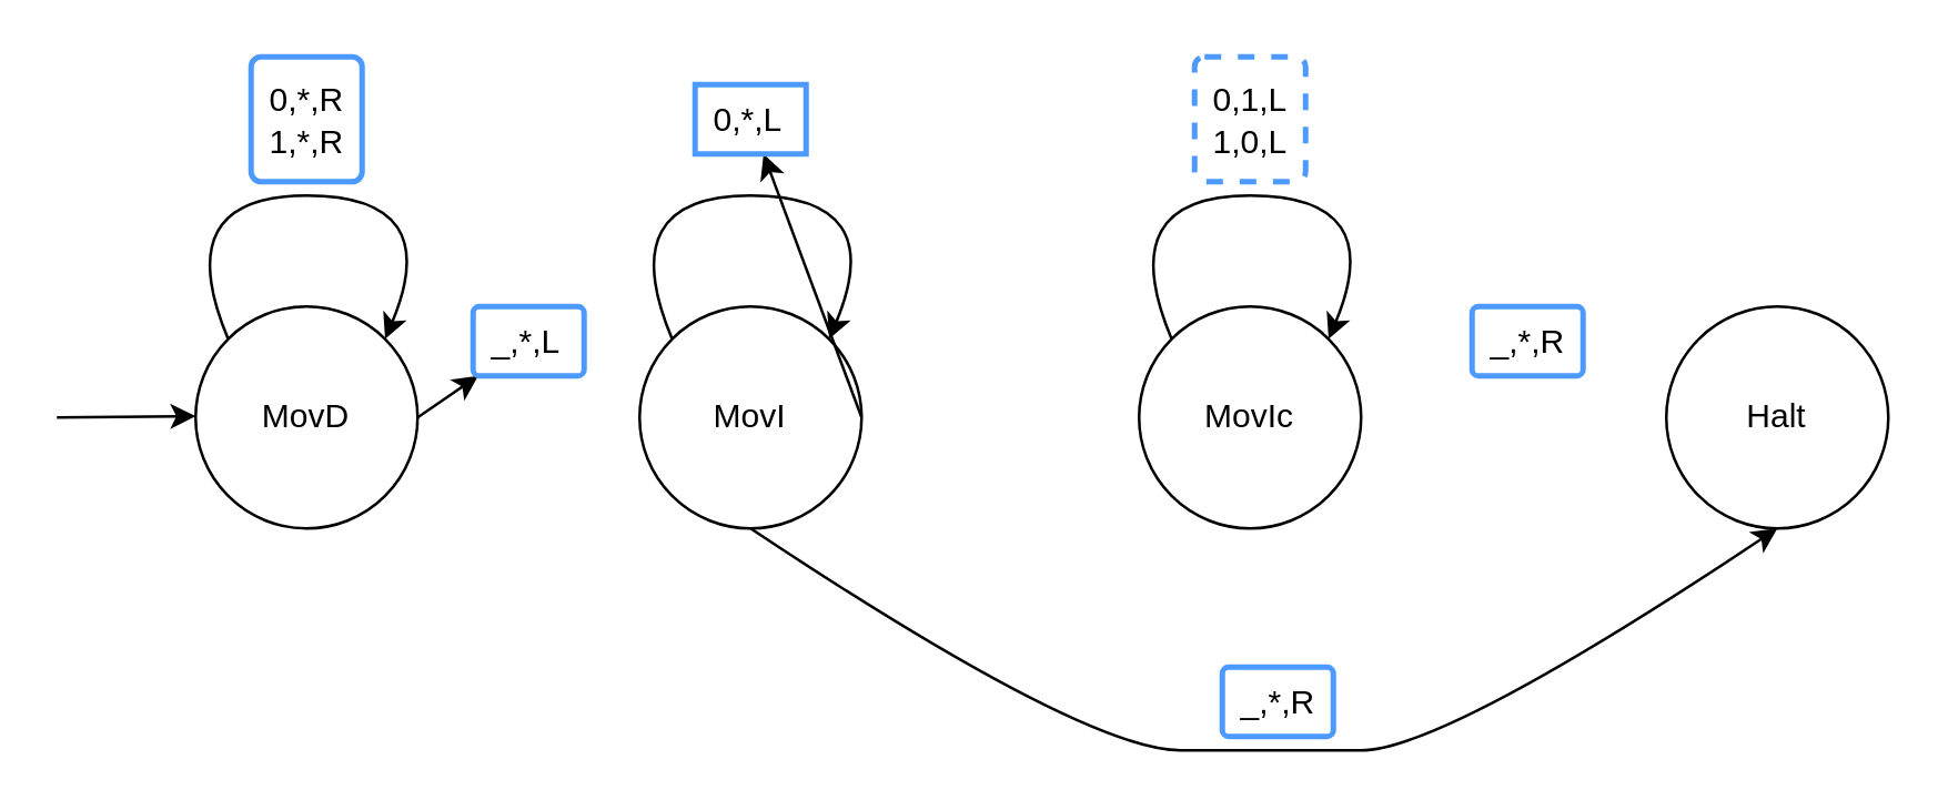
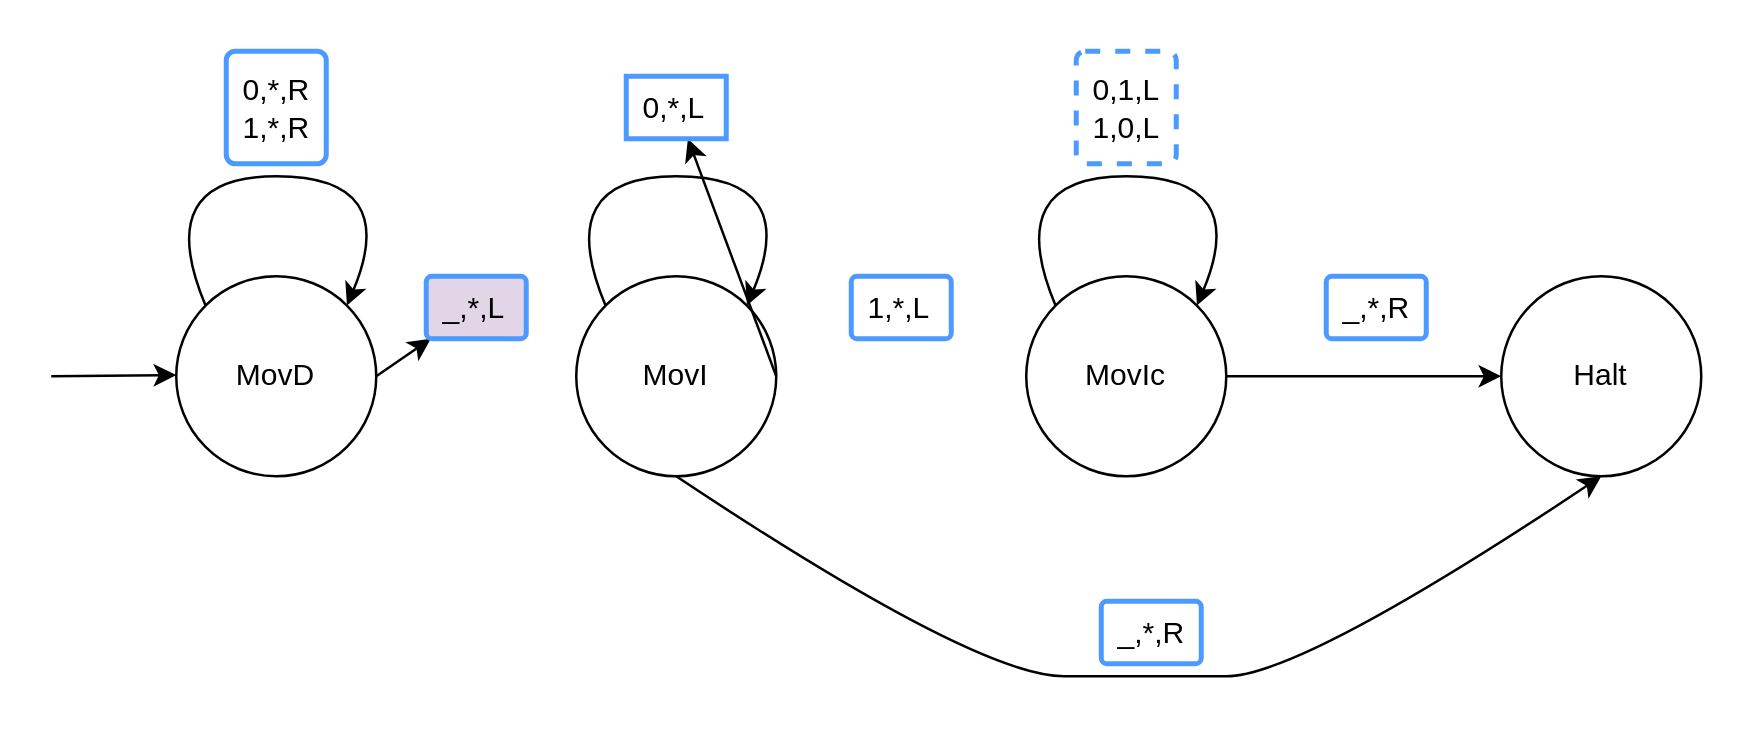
- <mxCell id="17" value="_,*,L" style="rounded=1;arcSize=9;align=left;spacingLeft=5;strokeColor=#4C9AFF;html=1;strokeWidth=2;fontSize=12" vertex="1" parent="1"><mxGeometry x="170" y="110" width="40" height="25" as="geometry" /></mxCell>
+ <mxCell id="17" value="_,*,L" style="rounded=1;arcSize=9;align=left;spacingLeft=5;strokeColor=#4C9AFF;html=1;strokeWidth=2;fontSize=12;fillColor=#e1d5e7;" vertex="1" parent="1"><mxGeometry x="170" y="110" width="40" height="25" as="geometry" /></mxCell>
+ <mxCell id="18" value="1,*,L" style="rounded=1;arcSize=9;align=left;spacingLeft=5;strokeColor=#4C9AFF;html=1;strokeWidth=2;fontSize=12" vertex="1" parent="1"><mxGeometry x="340" y="110" width="40" height="25" as="geometry" /></mxCell>
+ <mxCell id="9" value="" style="endArrow=classic;html=1;rounded=0;exitX=1;exitY=0.5;exitDx=0;exitDy=0;entryX=0;entryY=0.5;entryDx=0;entryDy=0;" edge="1" parent="1" source="4" target="5"><mxGeometry width="50" height="50" relative="1" as="geometry"><mxPoint x="550" y="150" as="sourcePoint" /><mxPoint x="630" y="160" as="targetPoint" /><Array as="points"><mxPoint x="590" y="150" /></Array></mxGeometry></mxCell>
